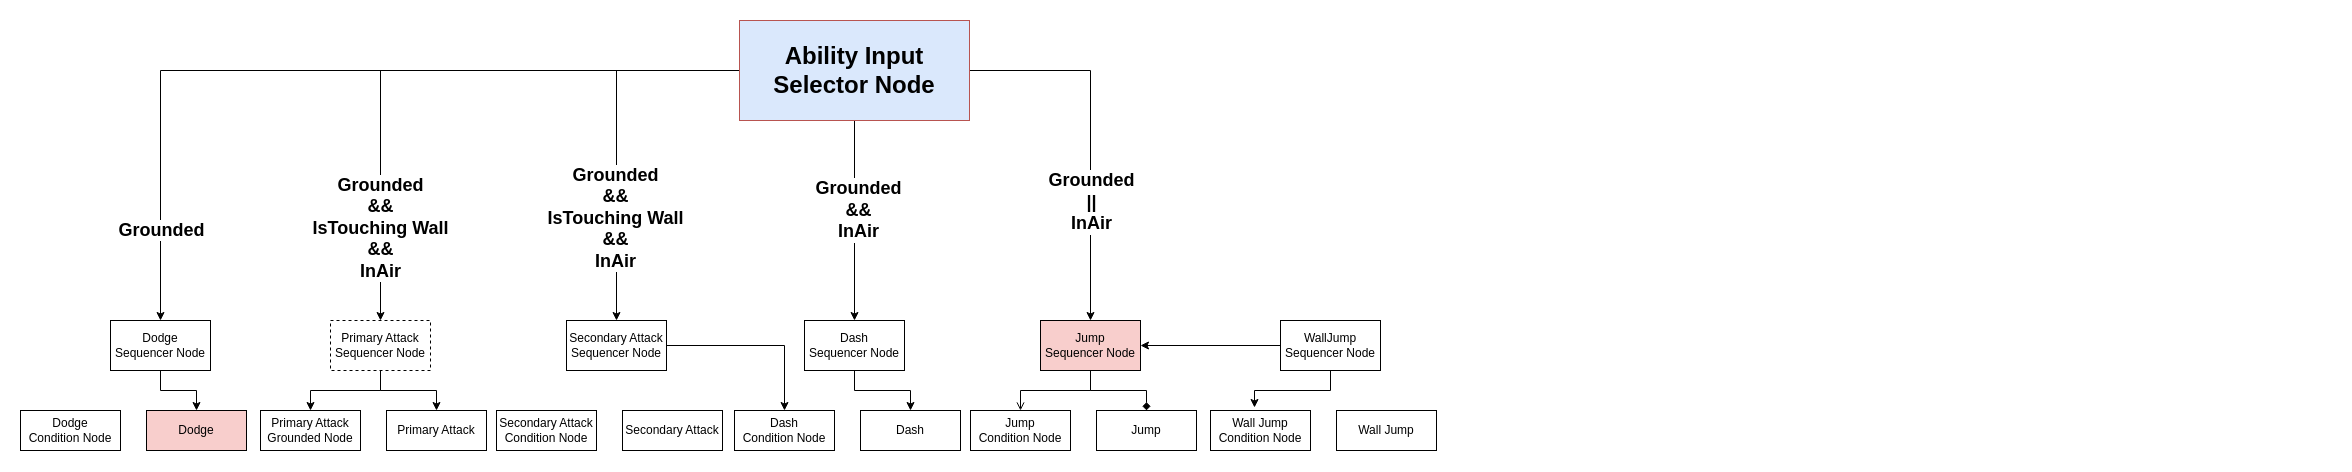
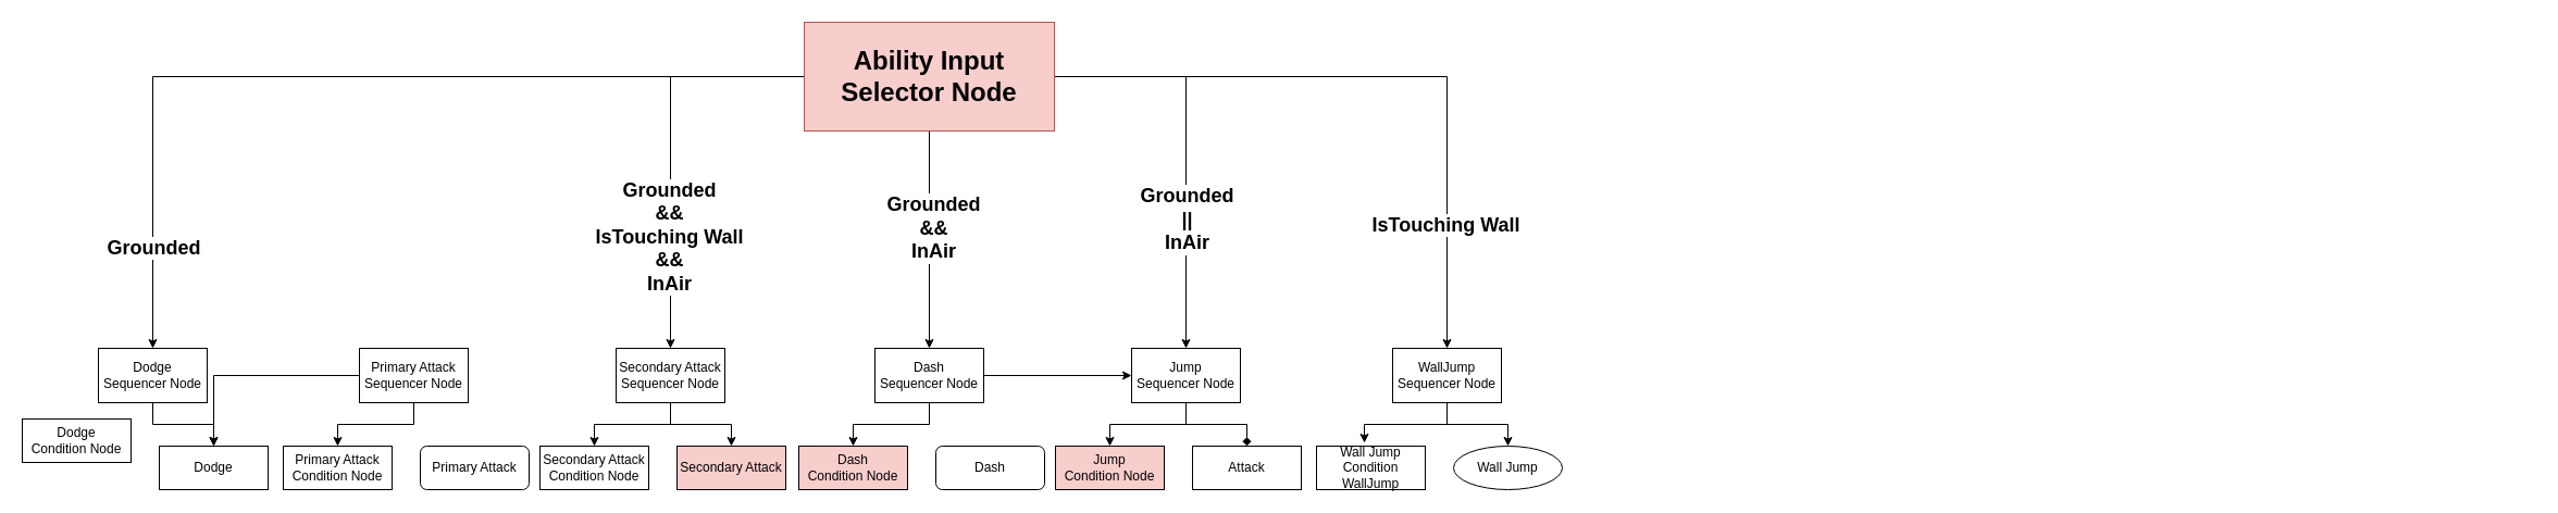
- <mxCell id="27" value="Ability Input&lt;br style=&quot;font-size: 24px;&quot;&gt;Selector Node" style="rounded=0;whiteSpace=wrap;html=1;fillColor=#dae8fc;strokeColor=#b85450;fontSize=24;fontStyle=1;" parent="1" vertex="1"><mxGeometry x="739" y="20" width="230" height="100" as="geometry" /></mxCell>
+ <mxCell id="27" value="Ability Input&lt;br style=&quot;font-size: 24px;&quot;&gt;Selector Node" style="rounded=0;whiteSpace=wrap;html=1;fillColor=#f8cecc;strokeColor=#b85450;fontSize=24;fontStyle=1" parent="1" vertex="1"><mxGeometry x="739" y="20" width="230" height="100" as="geometry" /></mxCell>
+ <mxCell id="23" style="edgeStyle=orthogonalEdgeStyle;rounded=0;orthogonalLoop=1;jettySize=auto;html=1;entryX=0.5;entryY=0;entryDx=0;entryDy=0;" parent="1" source="27" target="50" edge="1"><mxGeometry relative="1" as="geometry" /></mxCell>
+ <mxCell id="24" value="IsTouching Wall" style="edgeLabel;html=1;align=center;verticalAlign=middle;resizable=0;points=[];fontStyle=1;fontSize=18;" parent="23" vertex="1" connectable="0"><mxGeometry x="0.622" y="-2" relative="1" as="geometry"><mxPoint y="1" as="offset" /></mxGeometry></mxCell>
- <mxCell id="15" style="edgeStyle=orthogonalEdgeStyle;rounded=0;orthogonalLoop=1;jettySize=auto;html=1;entryX=0.5;entryY=0;entryDx=0;entryDy=0;" parent="1" source="27" target="31" edge="1"><mxGeometry relative="1" as="geometry" /></mxCell>
- <mxCell id="16" value="Grounded&lt;br style=&quot;font-size: 18px;&quot;&gt;&amp;amp;&amp;amp;&lt;br style=&quot;font-size: 18px;&quot;&gt;IsTouching Wall&lt;br style=&quot;font-size: 18px;&quot;&gt;&amp;amp;&amp;amp;&lt;br style=&quot;font-size: 18px;&quot;&gt;InAir" style="edgeLabel;html=1;align=center;verticalAlign=middle;resizable=0;points=[];fontStyle=1;fontSize=18;" parent="15" vertex="1" connectable="0"><mxGeometry x="0.695" y="-1" relative="1" as="geometry"><mxPoint as="offset" /></mxGeometry></mxCell>
- <mxCell id="54" value="Dodge&lt;br&gt;Sequencer Node" style="rounded=0;whiteSpace=wrap;html=1;" parent="1" vertex="1"><mxGeometry x="110" y="320" width="100" height="50" as="geometry" /></mxCell>
+ <mxCell id="54" value="Dodge&lt;br&gt;Sequencer Node" style="rounded=0;whiteSpace=wrap;html=1;" parent="1" vertex="1"><mxGeometry x="90" y="320" width="100" height="50" as="geometry" /></mxCell>
- <mxCell id="31" value="Primary Attack&lt;br&gt;Sequencer Node" style="rounded=0;whiteSpace=wrap;html=1;dashed=1;" parent="1" vertex="1"><mxGeometry x="330" y="320" width="100" height="50" as="geometry" /></mxCell>
+ <mxCell id="31" value="Primary Attack&lt;br&gt;Sequencer Node" style="rounded=0;whiteSpace=wrap;html=1;" parent="1" vertex="1"><mxGeometry x="330" y="320" width="100" height="50" as="geometry" /></mxCell>
- <mxCell id="35" style="edgeStyle=orthogonalEdgeStyle;rounded=0;orthogonalLoop=1;jettySize=auto;html=1;" parent="1" source="36" target="42" edge="1"><mxGeometry relative="1" as="geometry" /></mxCell>
+ <mxCell id="35" style="edgeStyle=orthogonalEdgeStyle;rounded=0;orthogonalLoop=1;jettySize=auto;html=1;entryX=0.5;entryY=0;entryDx=0;entryDy=0;" parent="1" source="36" target="33" edge="1"><mxGeometry relative="1" as="geometry" /></mxCell>
- <mxCell id="46" value="Jump&lt;br&gt;Sequencer Node" style="rounded=0;whiteSpace=wrap;html=1;fillColor=#f8cecc;" parent="1" vertex="1"><mxGeometry x="1040" y="320" width="100" height="50" as="geometry" /></mxCell>
+ <mxCell id="46" value="Jump&lt;br&gt;Sequencer Node" style="rounded=0;whiteSpace=wrap;html=1;" parent="1" vertex="1"><mxGeometry x="1040" y="320" width="100" height="50" as="geometry" /></mxCell>
- <mxCell id="49" style="edgeStyle=orthogonalEdgeStyle;rounded=0;orthogonalLoop=1;jettySize=auto;html=1;" parent="1" source="50" target="46" edge="1"><mxGeometry relative="1" as="geometry" /></mxCell>
+ <mxCell id="49" style="edgeStyle=orthogonalEdgeStyle;rounded=0;orthogonalLoop=1;jettySize=auto;html=1;entryX=0.5;entryY=0;entryDx=0;entryDy=0;" parent="1" source="50" target="48" edge="1"><mxGeometry relative="1" as="geometry" /></mxCell>
- <mxCell id="30" style="edgeStyle=orthogonalEdgeStyle;rounded=0;orthogonalLoop=1;jettySize=auto;html=1;entryX=0.5;entryY=0;entryDx=0;entryDy=0;" parent="1" source="31" target="28" edge="1"><mxGeometry relative="1" as="geometry" /></mxCell>
+ <mxCell id="30" style="edgeStyle=orthogonalEdgeStyle;rounded=0;orthogonalLoop=1;jettySize=auto;html=1;" parent="1" source="31" target="52" edge="1"><mxGeometry relative="1" as="geometry" /></mxCell>
+ <mxCell id="34" style="edgeStyle=orthogonalEdgeStyle;rounded=0;orthogonalLoop=1;jettySize=auto;html=1;" parent="1" source="36" target="37" edge="1"><mxGeometry relative="1" as="geometry" /></mxCell>
+ <mxCell id="39" style="edgeStyle=orthogonalEdgeStyle;rounded=0;orthogonalLoop=1;jettySize=auto;html=1;entryX=0.5;entryY=0;entryDx=0;entryDy=0;" parent="1" source="41" target="42" edge="1"><mxGeometry relative="1" as="geometry" /></mxCell>
- <mxCell id="40" style="edgeStyle=orthogonalEdgeStyle;rounded=0;orthogonalLoop=1;jettySize=auto;html=1;entryX=0.5;entryY=0;entryDx=0;entryDy=0;" parent="1" source="41" target="38" edge="1"><mxGeometry relative="1" as="geometry" /></mxCell>
+ <mxCell id="40" style="edgeStyle=orthogonalEdgeStyle;rounded=0;orthogonalLoop=1;jettySize=auto;html=1;" parent="1" source="41" target="46" edge="1"><mxGeometry relative="1" as="geometry" /></mxCell>
- <mxCell id="44" style="edgeStyle=orthogonalEdgeStyle;rounded=0;orthogonalLoop=1;jettySize=auto;html=1;entryX=0.5;entryY=0;entryDx=0;entryDy=0;endArrow=open;" parent="1" source="46" target="47" edge="1"><mxGeometry relative="1" as="geometry" /></mxCell>
+ <mxCell id="44" style="edgeStyle=orthogonalEdgeStyle;rounded=0;orthogonalLoop=1;jettySize=auto;html=1;entryX=0.5;entryY=0;entryDx=0;entryDy=0;" parent="1" source="46" target="47" edge="1"><mxGeometry relative="1" as="geometry" /></mxCell>
- <mxCell id="55" value="Dodge&lt;br&gt;Condition Node" style="rounded=0;whiteSpace=wrap;html=1;" parent="1" vertex="1"><mxGeometry x="20" y="410" width="100" height="40" as="geometry" /></mxCell>
+ <mxCell id="55" value="Dodge&lt;br&gt;Condition Node" style="rounded=0;whiteSpace=wrap;html=1;" parent="1" vertex="1"><mxGeometry x="20" y="385" width="100" height="40" as="geometry" /></mxCell>
- <mxCell id="52" value="Dodge" style="rounded=0;whiteSpace=wrap;html=1;fillColor=#f8cecc;" parent="1" vertex="1"><mxGeometry x="146" y="410" width="100" height="40" as="geometry" /></mxCell>
+ <mxCell id="52" value="Dodge" style="rounded=0;whiteSpace=wrap;html=1;" parent="1" vertex="1"><mxGeometry x="146" y="410" width="100" height="40" as="geometry" /></mxCell>
- <mxCell id="32" value="Primary Attack&lt;br&gt;Grounded Node" style="rounded=0;whiteSpace=wrap;html=1;" parent="1" vertex="1"><mxGeometry x="260" y="410" width="100" height="40" as="geometry" /></mxCell>
+ <mxCell id="32" value="Primary Attack&lt;br&gt;Condition Node" style="rounded=0;whiteSpace=wrap;html=1;" parent="1" vertex="1"><mxGeometry x="260" y="410" width="100" height="40" as="geometry" /></mxCell>
- <mxCell id="28" value="Primary Attack" style="rounded=0;whiteSpace=wrap;html=1;" parent="1" vertex="1"><mxGeometry x="386" y="410" width="100" height="40" as="geometry" /></mxCell>
+ <mxCell id="28" value="Primary Attack" style="whiteSpace=wrap;html=1;rounded=1;" parent="1" vertex="1"><mxGeometry x="386" y="410" width="100" height="40" as="geometry" /></mxCell>
- <mxCell id="33" value="Secondary Attack" style="rounded=0;whiteSpace=wrap;html=1;" parent="1" vertex="1"><mxGeometry x="622" y="410" width="100" height="40" as="geometry" /></mxCell>
+ <mxCell id="33" value="Secondary Attack" style="rounded=0;whiteSpace=wrap;html=1;fillColor=#f8cecc;" parent="1" vertex="1"><mxGeometry x="622" y="410" width="100" height="40" as="geometry" /></mxCell>
- <mxCell id="42" value="Dash&lt;br&gt;Condition Node" style="rounded=0;whiteSpace=wrap;html=1;" parent="1" vertex="1"><mxGeometry x="734" y="410" width="100" height="40" as="geometry" /></mxCell>
+ <mxCell id="42" value="Dash&lt;br&gt;Condition Node" style="rounded=0;whiteSpace=wrap;html=1;fillColor=#f8cecc;" parent="1" vertex="1"><mxGeometry x="734" y="410" width="100" height="40" as="geometry" /></mxCell>
- <mxCell id="38" value="Dash" style="rounded=0;whiteSpace=wrap;html=1;" parent="1" vertex="1"><mxGeometry x="860" y="410" width="100" height="40" as="geometry" /></mxCell>
+ <mxCell id="38" value="Dash" style="whiteSpace=wrap;html=1;rounded=1;" parent="1" vertex="1"><mxGeometry x="860" y="410" width="100" height="40" as="geometry" /></mxCell>
- <mxCell id="47" value="Jump&lt;br&gt;Condition Node" style="rounded=0;whiteSpace=wrap;html=1;" parent="1" vertex="1"><mxGeometry x="970" y="410" width="100" height="40" as="geometry" /></mxCell>
+ <mxCell id="47" value="Jump&lt;br&gt;Condition Node" style="rounded=0;whiteSpace=wrap;html=1;fillColor=#f8cecc;" parent="1" vertex="1"><mxGeometry x="970" y="410" width="100" height="40" as="geometry" /></mxCell>
- <mxCell id="43" value="Jump" style="rounded=0;whiteSpace=wrap;html=1;" parent="1" vertex="1"><mxGeometry x="1096" y="410" width="100" height="40" as="geometry" /></mxCell>
+ <mxCell id="43" value="Attack" style="rounded=0;whiteSpace=wrap;html=1;" parent="1" vertex="1"><mxGeometry x="1096" y="410" width="100" height="40" as="geometry" /></mxCell>
- <mxCell id="51" value="Wall Jump&lt;br&gt;Condition Node" style="rounded=0;whiteSpace=wrap;html=1;" parent="1" vertex="1"><mxGeometry x="1210" y="410" width="100" height="40" as="geometry" /></mxCell>
+ <mxCell id="51" value="Wall Jump&lt;br&gt;Condition WallJump" style="rounded=0;whiteSpace=wrap;html=1;" parent="1" vertex="1"><mxGeometry x="1210" y="410" width="100" height="40" as="geometry" /></mxCell>
- <mxCell id="48" value="Wall Jump" style="rounded=0;whiteSpace=wrap;html=1;" parent="1" vertex="1"><mxGeometry x="1336" y="410" width="100" height="40" as="geometry" /></mxCell>
+ <mxCell id="48" value="Wall Jump" style="ellipse;whiteSpace=wrap;html=1;" parent="1" vertex="1"><mxGeometry x="1336" y="410" width="100" height="40" as="geometry" /></mxCell>
